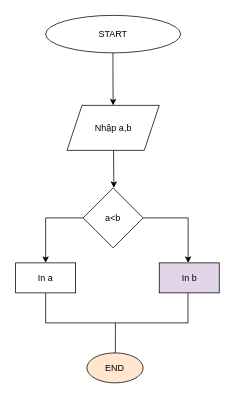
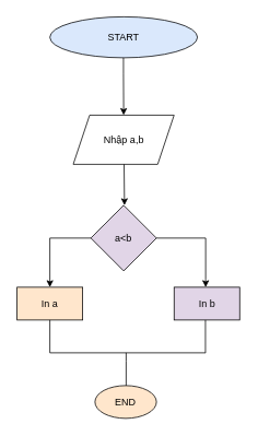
- <mxCell id="2" value="START" style="ellipse;whiteSpace=wrap;html=1;" vertex="1" parent="1"><mxGeometry x="60" y="20" width="180" height="50" as="geometry" /></mxCell>
+ <mxCell id="2" value="START" style="ellipse;whiteSpace=wrap;html=1;fillColor=#dae8fc;" vertex="1" parent="1"><mxGeometry x="60" y="20" width="180" height="50" as="geometry" /></mxCell>
- <mxCell id="9" value="a&amp;lt;b" style="rhombus;whiteSpace=wrap;html=1;" vertex="1" parent="1"><mxGeometry x="110" y="250" width="80" height="80" as="geometry" /></mxCell>
+ <mxCell id="9" value="a&amp;lt;b" style="rhombus;whiteSpace=wrap;html=1;fillColor=#e1d5e7;" vertex="1" parent="1"><mxGeometry x="110" y="250" width="80" height="80" as="geometry" /></mxCell>
- <mxCell id="6" value="In a" style="rounded=0;whiteSpace=wrap;html=1;" vertex="1" parent="1"><mxGeometry x="20" y="350" width="80" height="40" as="geometry" /></mxCell>
+ <mxCell id="6" value="In a" style="rounded=0;whiteSpace=wrap;html=1;fillColor=#ffe6cc;" vertex="1" parent="1"><mxGeometry x="20" y="350" width="80" height="40" as="geometry" /></mxCell>
